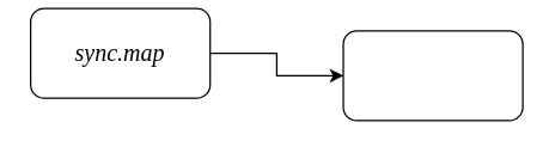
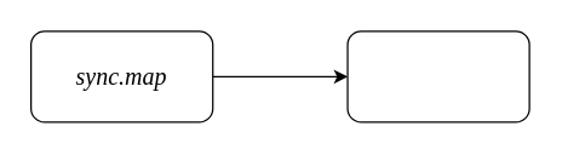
- <mxCell id="3" value="sync.map" style="rounded=1;whiteSpace=wrap;html=1;fontFamily=Comic Sans MS;fontSize=16;fontStyle=2;gradientColor=none;" vertex="1" parent="1"><mxGeometry x="20" y="5" width="120" height="60" as="geometry" /></mxCell>
+ <mxCell id="3" value="sync.map" style="rounded=1;whiteSpace=wrap;html=1;fontFamily=Comic Sans MS;fontSize=16;fontStyle=2;gradientColor=none;" vertex="1" parent="1"><mxGeometry x="20" y="20" width="120" height="60" as="geometry" /></mxCell>
